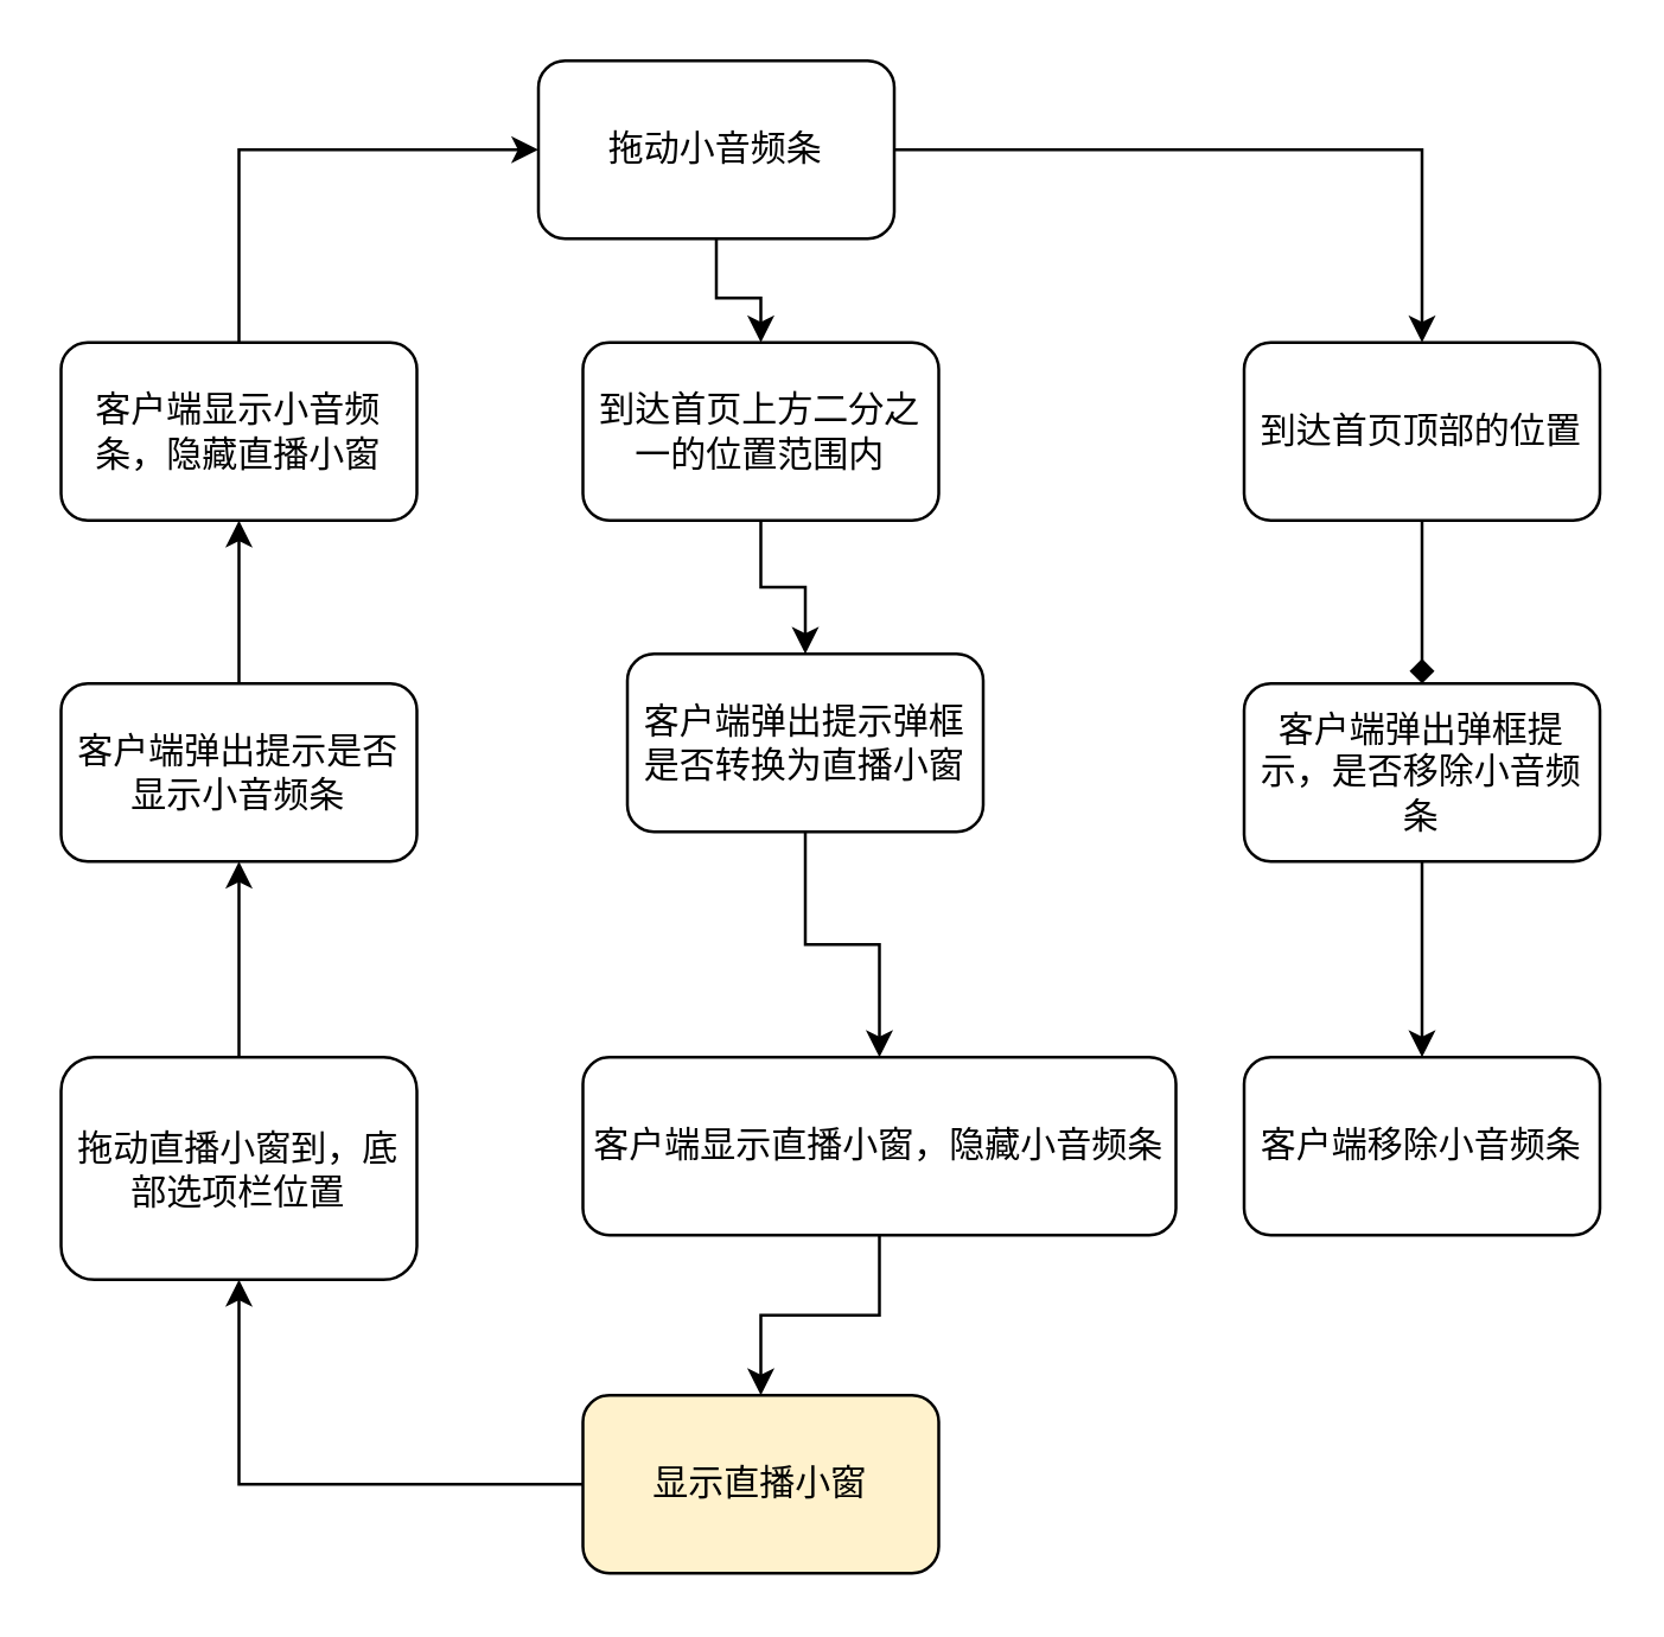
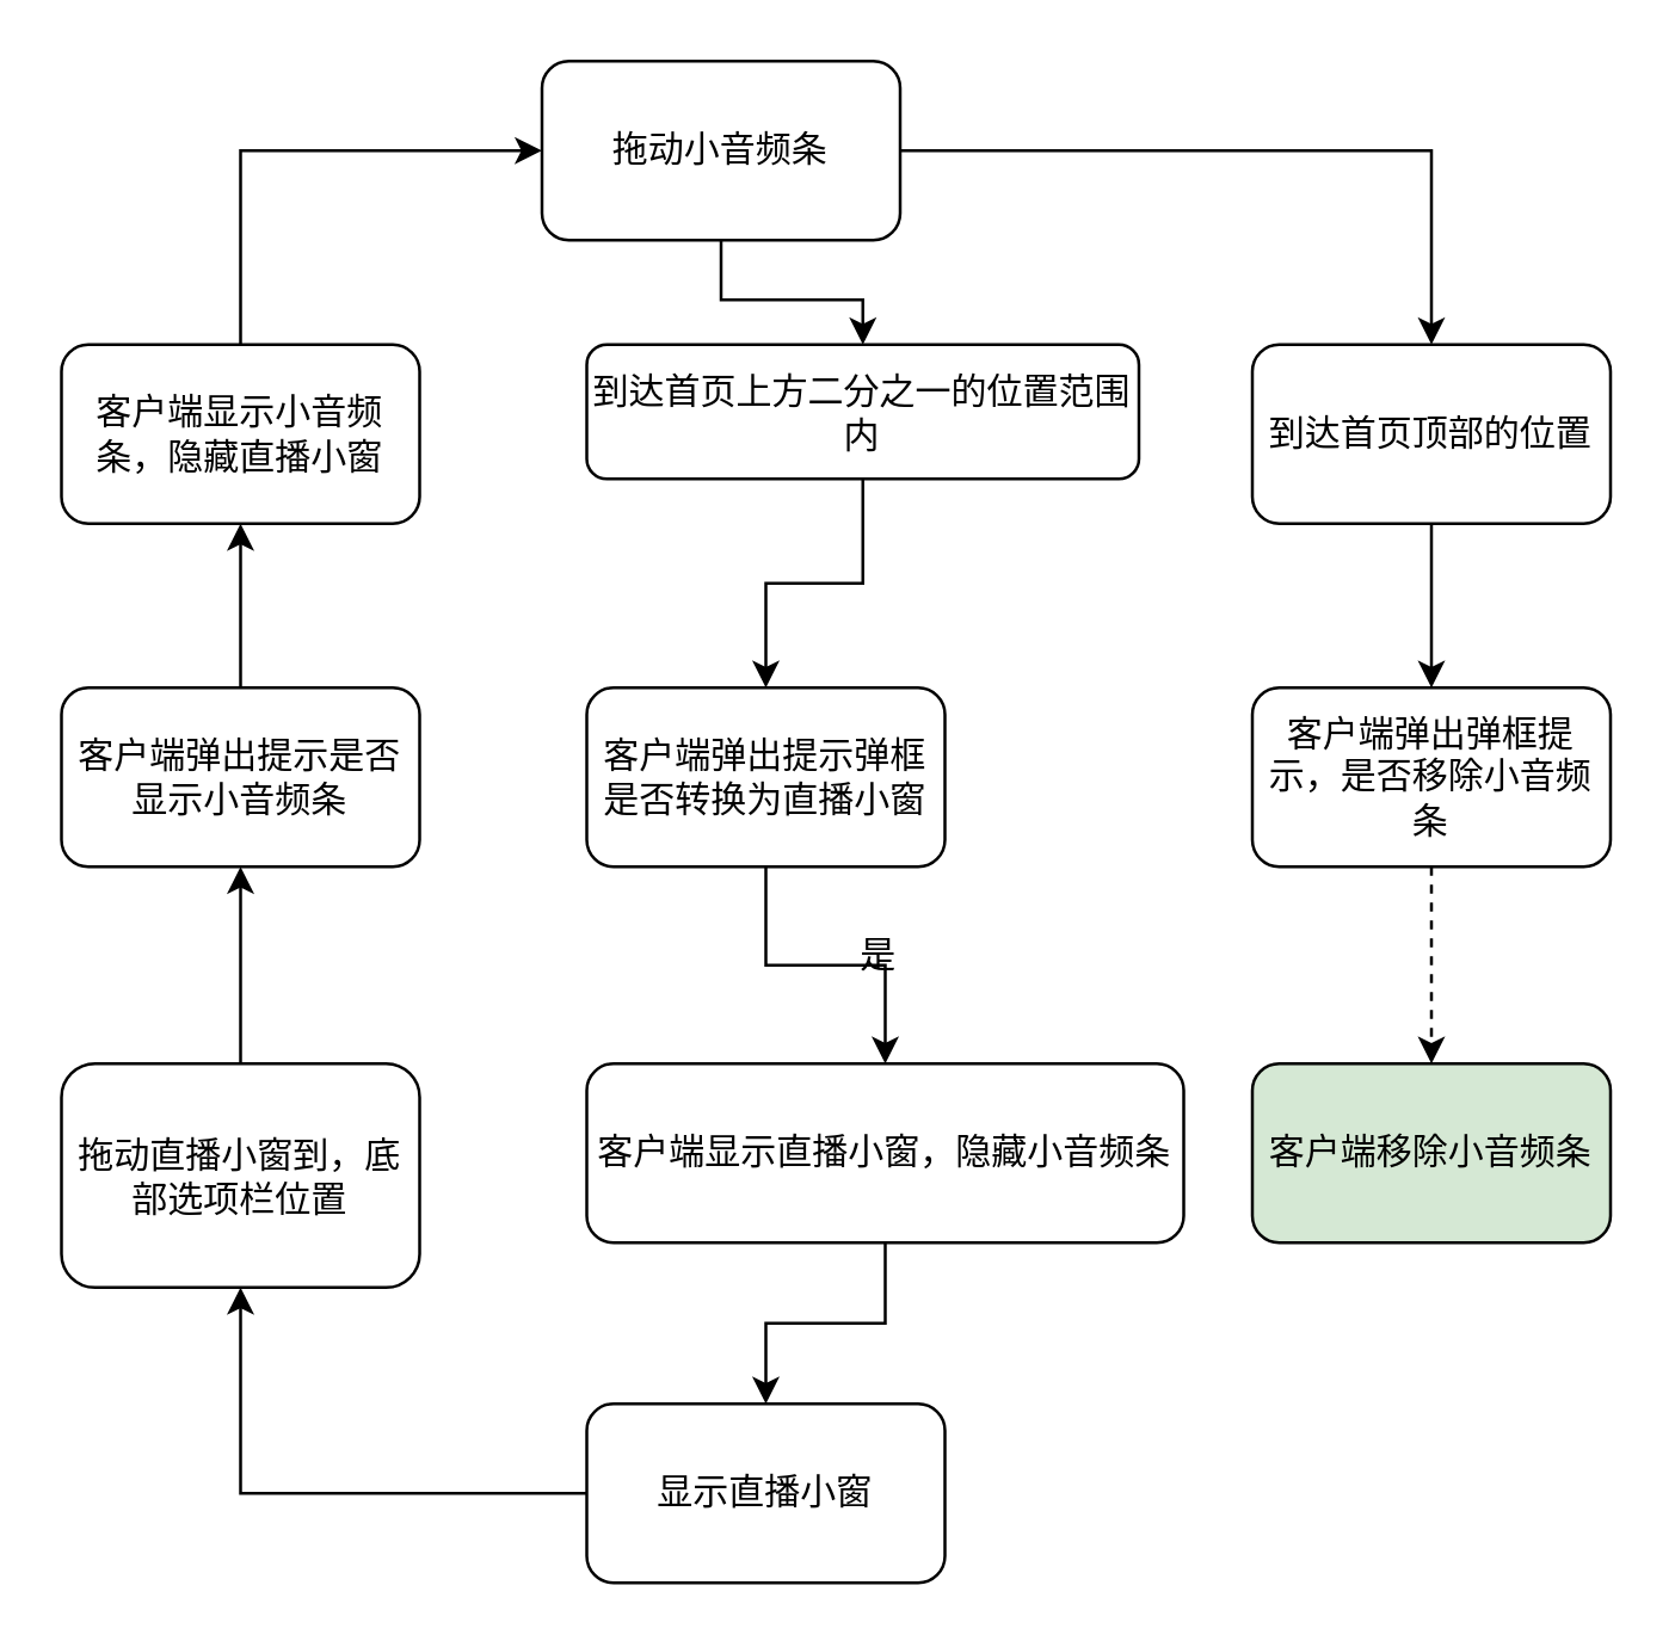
- <mxCell id="6" value="到达首页上方二分之一的位置范围内" style="rounded=1;whiteSpace=wrap;html=1;" vertex="1" parent="1"><mxGeometry x="196" y="115" width="120" height="60" as="geometry" /></mxCell>
+ <mxCell id="6" value="到达首页上方二分之一的位置范围内" style="rounded=1;whiteSpace=wrap;html=1;" vertex="1" parent="1"><mxGeometry x="196" y="115" width="185" height="45" as="geometry" /></mxCell>
- <mxCell id="20" style="edgeStyle=orthogonalEdgeStyle;rounded=0;orthogonalLoop=1;jettySize=auto;html=1;exitX=0.5;exitY=1;exitDx=0;exitDy=0;endArrow=diamond;" edge="1" parent="1" source="21" target="23"><mxGeometry relative="1" as="geometry" /></mxCell>
+ <mxCell id="20" style="edgeStyle=orthogonalEdgeStyle;rounded=0;orthogonalLoop=1;jettySize=auto;html=1;exitX=0.5;exitY=1;exitDx=0;exitDy=0;" edge="1" parent="1" source="21" target="23"><mxGeometry relative="1" as="geometry" /></mxCell>
- <mxCell id="8" value="客户端弹出提示弹框是否转换为直播小窗" style="rounded=1;whiteSpace=wrap;html=1;" vertex="1" parent="1"><mxGeometry x="211" y="220" width="120" height="60" as="geometry" /></mxCell>
+ <mxCell id="8" value="客户端弹出提示弹框是否转换为直播小窗" style="rounded=1;whiteSpace=wrap;html=1;" vertex="1" parent="1"><mxGeometry x="196" y="230" width="120" height="60" as="geometry" /></mxCell>
+ <mxCell id="11" value="是" style="text;html=1;strokeColor=none;fillColor=none;align=center;verticalAlign=middle;whiteSpace=wrap;rounded=0;" vertex="1" parent="1"><mxGeometry x="264" y="305" width="60" height="30" as="geometry" /></mxCell>
- <mxCell id="22" style="edgeStyle=orthogonalEdgeStyle;rounded=0;orthogonalLoop=1;jettySize=auto;html=1;exitX=0.5;exitY=1;exitDx=0;exitDy=0;" edge="1" parent="1" source="23" target="24"><mxGeometry relative="1" as="geometry" /></mxCell>
+ <mxCell id="22" style="edgeStyle=orthogonalEdgeStyle;rounded=0;orthogonalLoop=1;jettySize=auto;html=1;exitX=0.5;exitY=1;exitDx=0;exitDy=0;dashed=1;" edge="1" parent="1" source="23" target="24"><mxGeometry relative="1" as="geometry" /></mxCell>
- <mxCell id="24" value="客户端移除小音频条" style="rounded=1;whiteSpace=wrap;html=1;" vertex="1" parent="1"><mxGeometry x="419" y="356" width="120" height="60" as="geometry" /></mxCell>
+ <mxCell id="24" value="客户端移除小音频条" style="rounded=1;whiteSpace=wrap;html=1;fillColor=#d5e8d4;" vertex="1" parent="1"><mxGeometry x="419" y="356" width="120" height="60" as="geometry" /></mxCell>
- <mxCell id="15" value="显示直播小窗" style="rounded=1;whiteSpace=wrap;html=1;fillColor=#fff2cc;" vertex="1" parent="1"><mxGeometry x="196" y="470" width="120" height="60" as="geometry" /></mxCell>
+ <mxCell id="15" value="显示直播小窗" style="rounded=1;whiteSpace=wrap;html=1;" vertex="1" parent="1"><mxGeometry x="196" y="470" width="120" height="60" as="geometry" /></mxCell>
